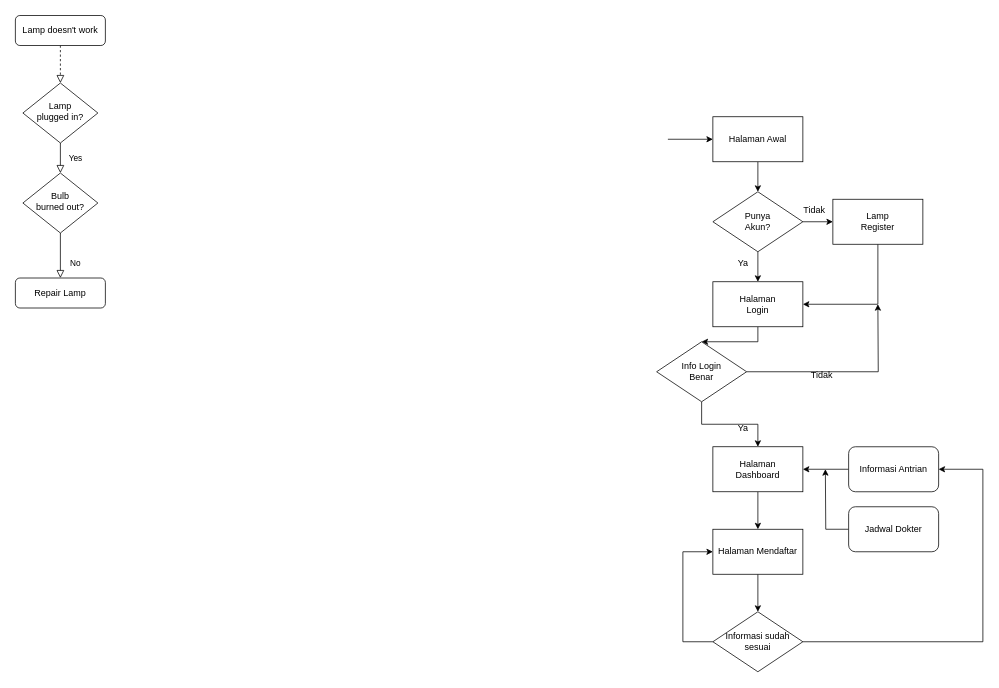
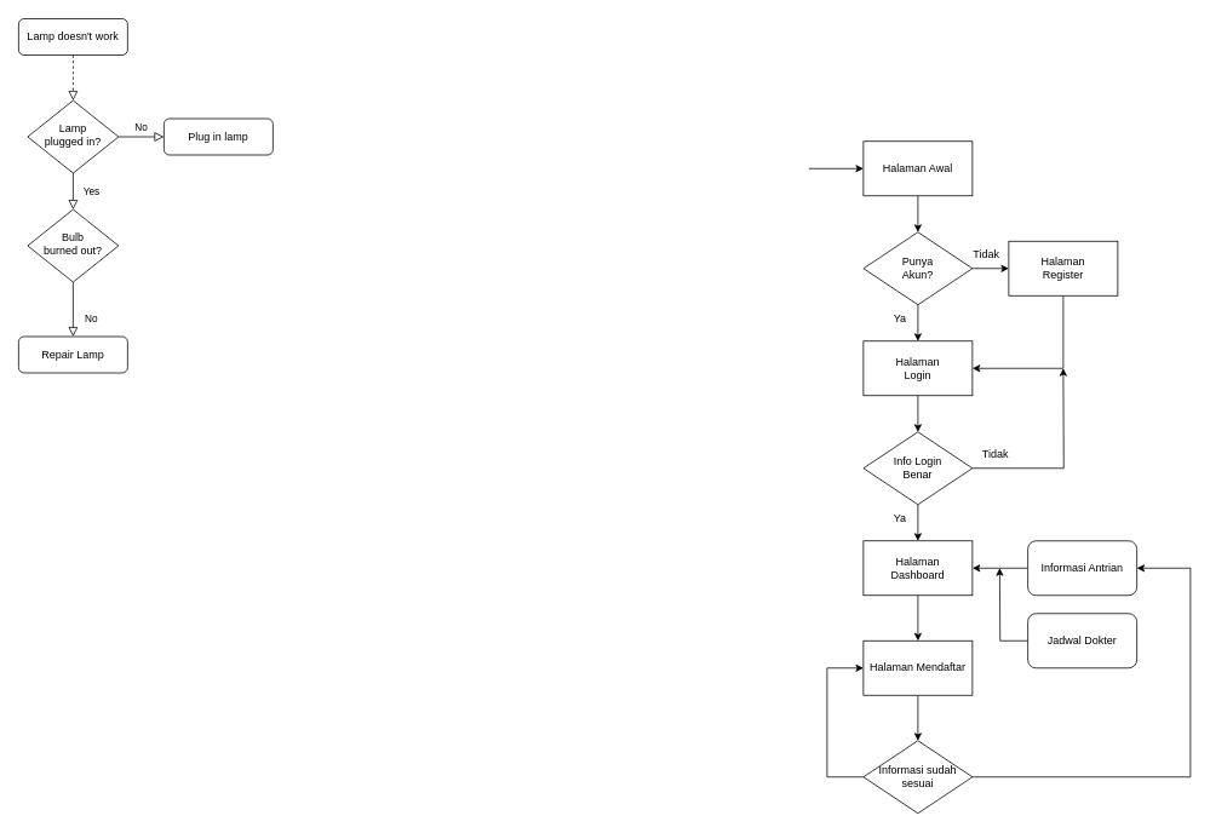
+ <mxCell id="5" value="No" style="edgeStyle=orthogonalEdgeStyle;rounded=0;html=1;jettySize=auto;orthogonalLoop=1;fontSize=11;endArrow=block;endFill=0;endSize=8;strokeWidth=1;shadow=0;labelBackgroundColor=none;" parent="1" source="6" target="7" edge="1"><mxGeometry y="10" relative="1" as="geometry"><mxPoint as="offset" /></mxGeometry></mxCell>
+ <mxCell id="7" value="Plug in lamp" style="rounded=1;whiteSpace=wrap;html=1;fontSize=12;glass=0;strokeWidth=1;shadow=0;" parent="1" vertex="1"><mxGeometry x="180" y="130" width="120" height="40" as="geometry" /></mxCell>
- <mxCell id="18" value="&lt;div&gt;Lamp&lt;/div&gt;Register" style="whiteSpace=wrap;html=1;rounded=0;" vertex="1" parent="1"><mxGeometry x="1110" y="265" width="120" height="60" as="geometry" /></mxCell>
+ <mxCell id="18" value="&lt;div&gt;Halaman&lt;/div&gt;Register" style="whiteSpace=wrap;html=1;rounded=0;" vertex="1" parent="1"><mxGeometry x="1110" y="265" width="120" height="60" as="geometry" /></mxCell>
- <mxCell id="23" value="Info Login&lt;div&gt;Benar&lt;/div&gt;" style="rhombus;whiteSpace=wrap;html=1;rounded=0;" vertex="1" parent="1"><mxGeometry x="875" y="455" width="120" height="80" as="geometry" /></mxCell>
+ <mxCell id="23" value="Info Login&lt;div&gt;Benar&lt;/div&gt;" style="rhombus;whiteSpace=wrap;html=1;rounded=0;" vertex="1" parent="1"><mxGeometry x="950" y="475" width="120" height="80" as="geometry" /></mxCell>
